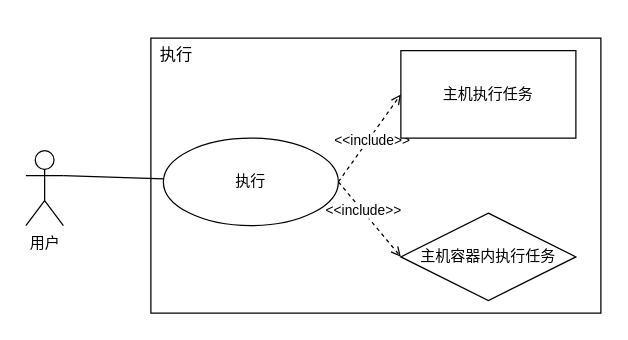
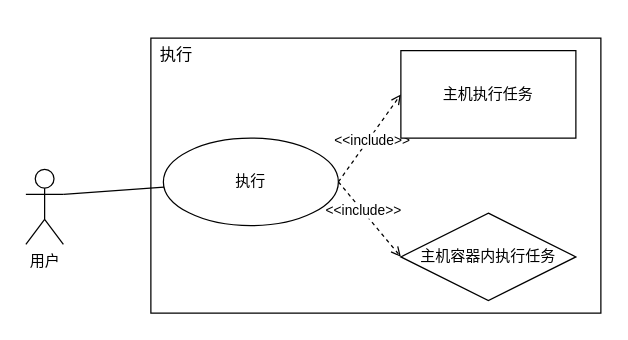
- <mxCell id="3" value="用户" style="shape=umlActor;verticalLabelPosition=bottom;verticalAlign=top;html=1;outlineConnect=0;" vertex="1" parent="1"><mxGeometry x="20" y="120" width="30" height="60" as="geometry" /></mxCell>
+ <mxCell id="3" value="用户" style="shape=umlActor;verticalLabelPosition=bottom;verticalAlign=top;html=1;outlineConnect=0;" vertex="1" parent="1"><mxGeometry x="20" y="135" width="30" height="60" as="geometry" /></mxCell>
